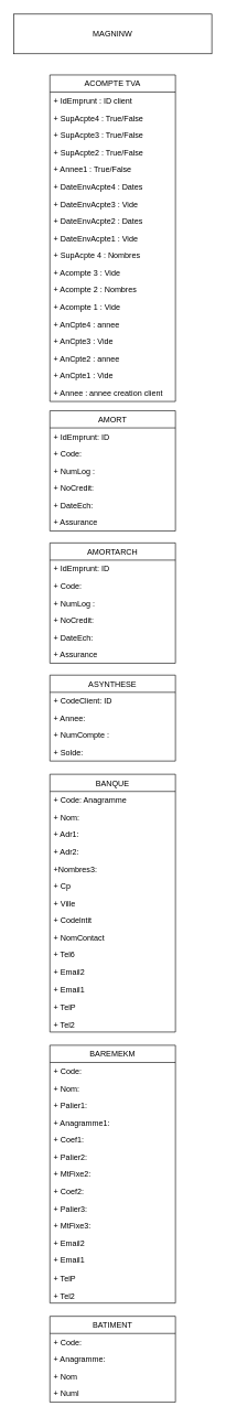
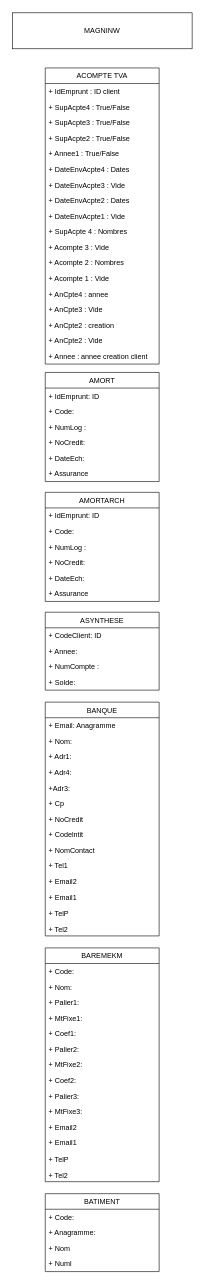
- <mxCell id="18" value="+ AnCpte2 : annee" style="text;strokeColor=none;fillColor=none;align=left;verticalAlign=top;spacingLeft=4;spacingRight=4;overflow=hidden;rotatable=0;points=[[0,0.5],[1,0.5]];portConstraint=eastwest;" vertex="1" parent="2"><mxGeometry y="416" width="190" height="26" as="geometry" /></mxCell>
+ <mxCell id="18" value="+ AnCpte2 : creation" style="text;strokeColor=none;fillColor=none;align=left;verticalAlign=top;spacingLeft=4;spacingRight=4;overflow=hidden;rotatable=0;points=[[0,0.5],[1,0.5]];portConstraint=eastwest;" vertex="1" parent="2"><mxGeometry y="416" width="190" height="26" as="geometry" /></mxCell>
- <mxCell id="19" value="+ AnCpte1 : Vide" style="text;strokeColor=none;fillColor=none;align=left;verticalAlign=top;spacingLeft=4;spacingRight=4;overflow=hidden;rotatable=0;points=[[0,0.5],[1,0.5]];portConstraint=eastwest;" vertex="1" parent="2"><mxGeometry y="442" width="190" height="26" as="geometry" /></mxCell>
+ <mxCell id="19" value="+ AnCpte2 : Vide" style="text;strokeColor=none;fillColor=none;align=left;verticalAlign=top;spacingLeft=4;spacingRight=4;overflow=hidden;rotatable=0;points=[[0,0.5],[1,0.5]];portConstraint=eastwest;" vertex="1" parent="2"><mxGeometry y="442" width="190" height="26" as="geometry" /></mxCell>
- <mxCell id="42" value="+ Code: Anagramme" style="text;strokeColor=none;fillColor=none;align=left;verticalAlign=top;spacingLeft=4;spacingRight=4;overflow=hidden;rotatable=0;points=[[0,0.5],[1,0.5]];portConstraint=eastwest;" vertex="1" parent="41"><mxGeometry y="26" width="190" height="26" as="geometry" /></mxCell>
+ <mxCell id="42" value="+ Email: Anagramme" style="text;strokeColor=none;fillColor=none;align=left;verticalAlign=top;spacingLeft=4;spacingRight=4;overflow=hidden;rotatable=0;points=[[0,0.5],[1,0.5]];portConstraint=eastwest;" vertex="1" parent="41"><mxGeometry y="26" width="190" height="26" as="geometry" /></mxCell>
- <mxCell id="45" value="+ Adr2:" style="text;strokeColor=none;fillColor=none;align=left;verticalAlign=top;spacingLeft=4;spacingRight=4;overflow=hidden;rotatable=0;points=[[0,0.5],[1,0.5]];portConstraint=eastwest;" vertex="1" parent="41"><mxGeometry y="104" width="190" height="26" as="geometry" /></mxCell>
+ <mxCell id="45" value="+ Adr4:" style="text;strokeColor=none;fillColor=none;align=left;verticalAlign=top;spacingLeft=4;spacingRight=4;overflow=hidden;rotatable=0;points=[[0,0.5],[1,0.5]];portConstraint=eastwest;" vertex="1" parent="41"><mxGeometry y="104" width="190" height="26" as="geometry" /></mxCell>
- <mxCell id="46" value="+Nombres3:" style="text;strokeColor=none;fillColor=none;align=left;verticalAlign=top;spacingLeft=4;spacingRight=4;overflow=hidden;rotatable=0;points=[[0,0.5],[1,0.5]];portConstraint=eastwest;" vertex="1" parent="41"><mxGeometry y="130" width="190" height="26" as="geometry" /></mxCell>
+ <mxCell id="46" value="+Adr3:" style="text;strokeColor=none;fillColor=none;align=left;verticalAlign=top;spacingLeft=4;spacingRight=4;overflow=hidden;rotatable=0;points=[[0,0.5],[1,0.5]];portConstraint=eastwest;" vertex="1" parent="41"><mxGeometry y="130" width="190" height="26" as="geometry" /></mxCell>
- <mxCell id="48" value="+ Ville" style="text;strokeColor=none;fillColor=none;align=left;verticalAlign=top;spacingLeft=4;spacingRight=4;overflow=hidden;rotatable=0;points=[[0,0.5],[1,0.5]];portConstraint=eastwest;" vertex="1" parent="41"><mxGeometry y="182" width="190" height="26" as="geometry" /></mxCell>
+ <mxCell id="48" value="+ NoCredit" style="text;strokeColor=none;fillColor=none;align=left;verticalAlign=top;spacingLeft=4;spacingRight=4;overflow=hidden;rotatable=0;points=[[0,0.5],[1,0.5]];portConstraint=eastwest;" vertex="1" parent="41"><mxGeometry y="182" width="190" height="26" as="geometry" /></mxCell>
- <mxCell id="51" value="+ Tel6" style="text;strokeColor=none;fillColor=none;align=left;verticalAlign=top;spacingLeft=4;spacingRight=4;overflow=hidden;rotatable=0;points=[[0,0.5],[1,0.5]];portConstraint=eastwest;" vertex="1" parent="41"><mxGeometry y="260" width="190" height="26" as="geometry" /></mxCell>
+ <mxCell id="51" value="+ Tel1" style="text;strokeColor=none;fillColor=none;align=left;verticalAlign=top;spacingLeft=4;spacingRight=4;overflow=hidden;rotatable=0;points=[[0,0.5],[1,0.5]];portConstraint=eastwest;" vertex="1" parent="41"><mxGeometry y="260" width="190" height="26" as="geometry" /></mxCell>
- <mxCell id="60" value="+ Anagramme1:" style="text;strokeColor=none;fillColor=none;align=left;verticalAlign=top;spacingLeft=4;spacingRight=4;overflow=hidden;rotatable=0;points=[[0,0.5],[1,0.5]];portConstraint=eastwest;" vertex="1" parent="56"><mxGeometry y="104" width="190" height="26" as="geometry" /></mxCell>
+ <mxCell id="60" value="+ MtFixe1:" style="text;strokeColor=none;fillColor=none;align=left;verticalAlign=top;spacingLeft=4;spacingRight=4;overflow=hidden;rotatable=0;points=[[0,0.5],[1,0.5]];portConstraint=eastwest;" vertex="1" parent="56"><mxGeometry y="104" width="190" height="26" as="geometry" /></mxCell>
